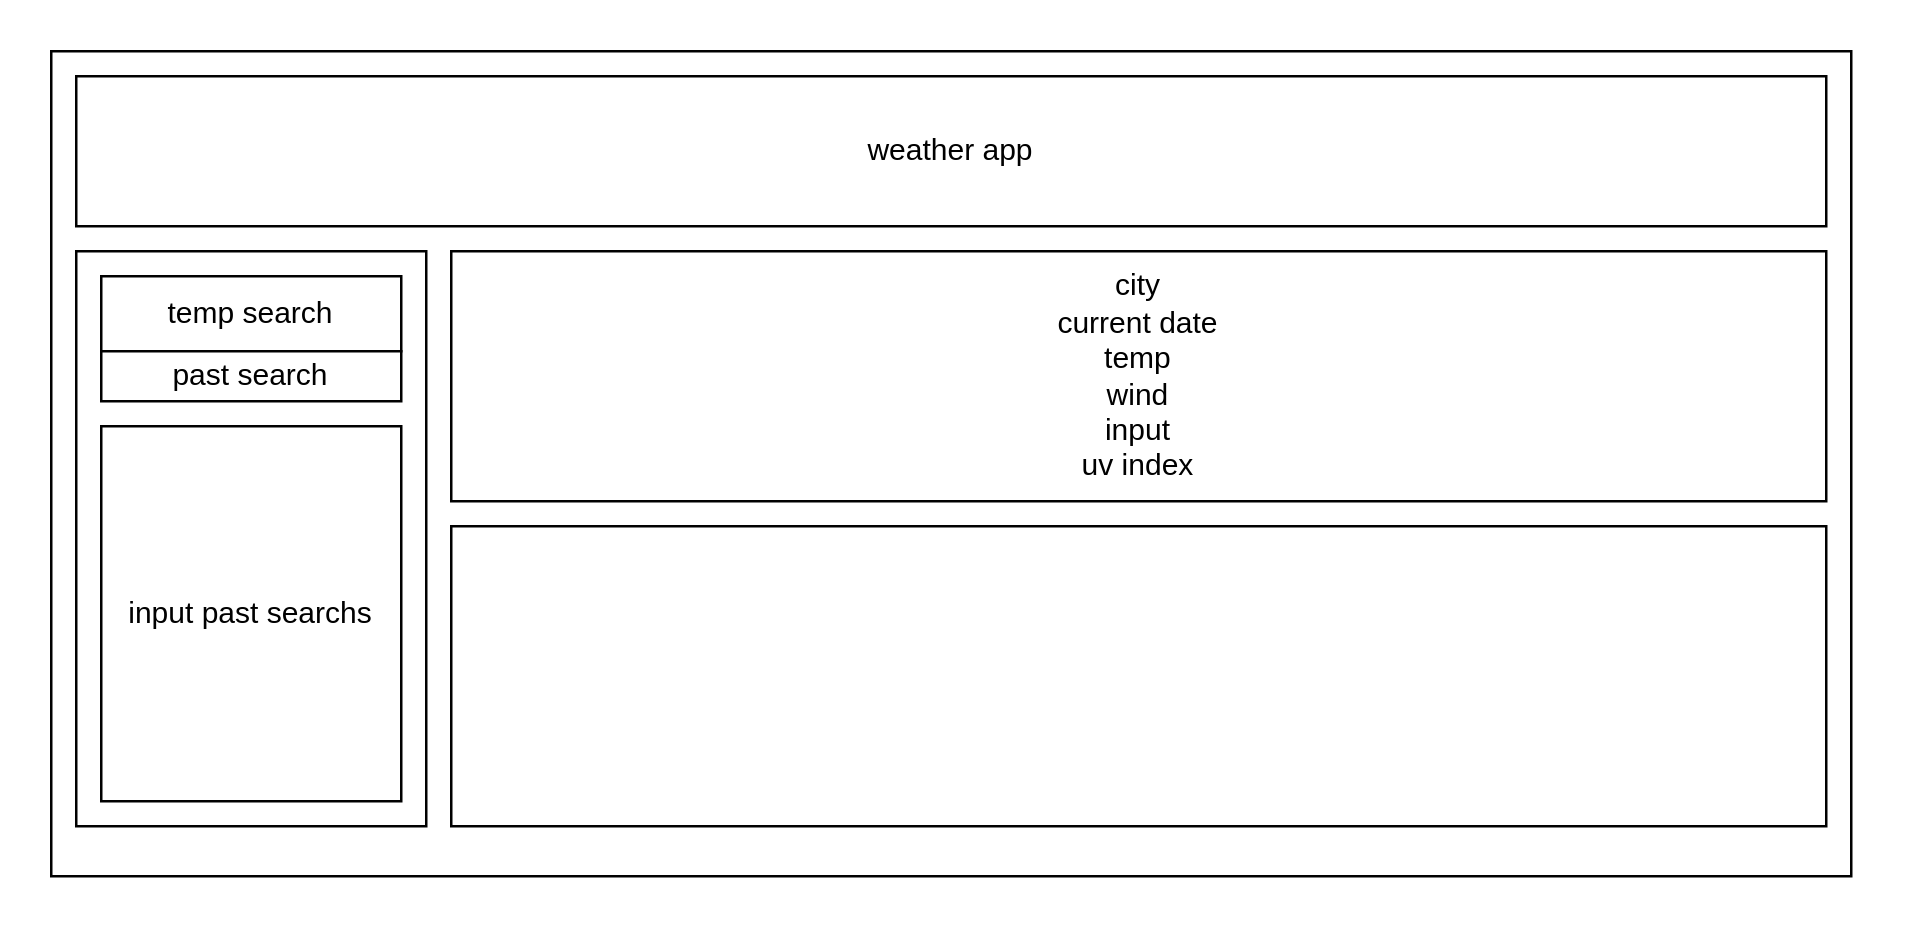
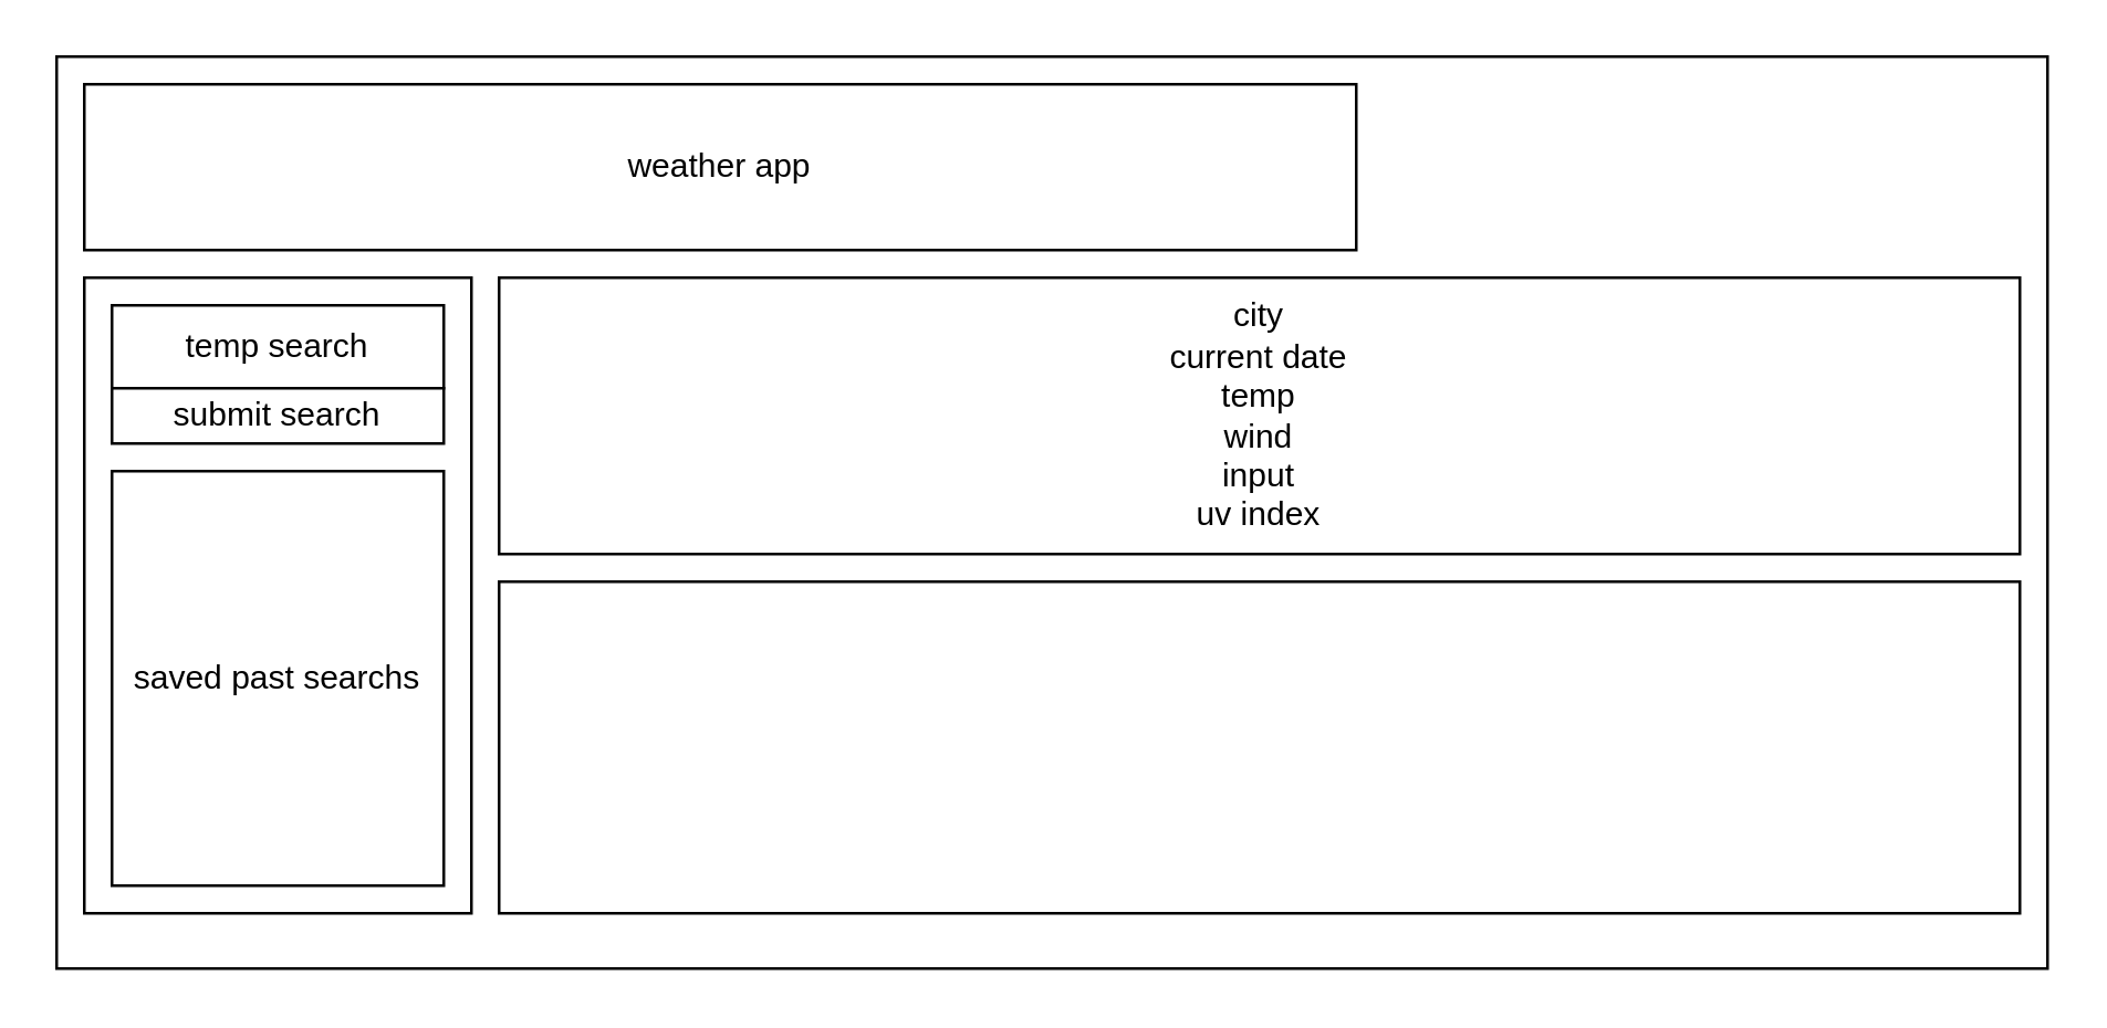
- <mxCell id="3" value="weather app" style="rounded=0;whiteSpace=wrap;html=1;" vertex="1" parent="1"><mxGeometry x="30" y="30" width="700" height="60" as="geometry" /></mxCell>
+ <mxCell id="3" value="weather app" style="rounded=0;whiteSpace=wrap;html=1;" vertex="1" parent="1"><mxGeometry x="30" y="30" width="460" height="60" as="geometry" /></mxCell>
- <mxCell id="6" value="past search" style="rounded=0;whiteSpace=wrap;html=1;" vertex="1" parent="1"><mxGeometry x="40" y="140" width="120" height="20" as="geometry" /></mxCell>
+ <mxCell id="6" value="submit search" style="rounded=0;whiteSpace=wrap;html=1;" vertex="1" parent="1"><mxGeometry x="40" y="140" width="120" height="20" as="geometry" /></mxCell>
- <mxCell id="7" value="input past searchs" style="rounded=0;whiteSpace=wrap;html=1;" vertex="1" parent="1"><mxGeometry x="40" y="170" width="120" height="150" as="geometry" /></mxCell>
+ <mxCell id="7" value="saved past searchs" style="rounded=0;whiteSpace=wrap;html=1;" vertex="1" parent="1"><mxGeometry x="40" y="170" width="120" height="150" as="geometry" /></mxCell>
